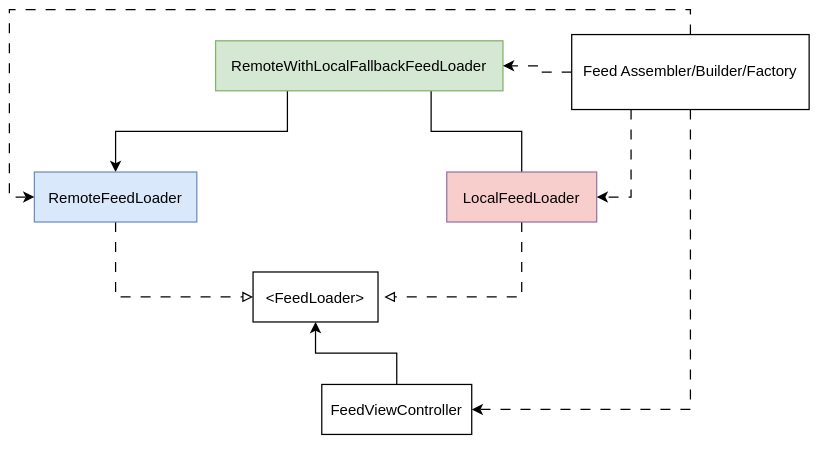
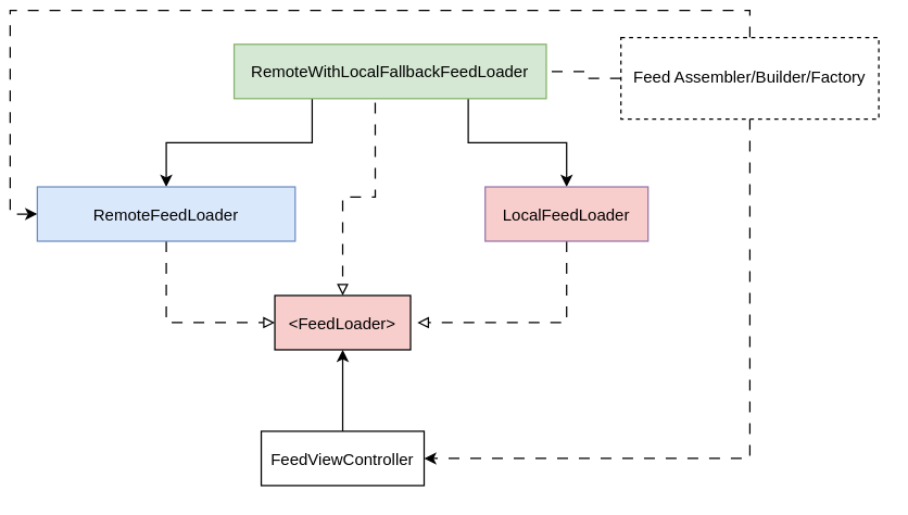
- <mxCell id="13" style="edgeStyle=orthogonalEdgeStyle;rounded=0;orthogonalLoop=1;jettySize=auto;html=1;exitX=0;exitY=0.5;exitDx=0;exitDy=0;entryX=1;entryY=0.5;entryDx=0;entryDy=0;dashed=1;dashPattern=8 8;" edge="1" parent="1" source="17" target="4"><mxGeometry relative="1" as="geometry" /></mxCell>
+ <mxCell id="13" style="edgeStyle=orthogonalEdgeStyle;rounded=0;orthogonalLoop=1;jettySize=auto;html=1;exitX=0;exitY=0.5;exitDx=0;exitDy=0;entryX=1;entryY=0.5;entryDx=0;entryDy=0;dashed=1;dashPattern=8 8;endArrow=none;" edge="1" parent="1" source="17" target="4"><mxGeometry relative="1" as="geometry" /></mxCell>
- <mxCell id="17" value="Feed Assembler/Builder/Factory" style="rounded=0;whiteSpace=wrap;html=1;" vertex="1" parent="1"><mxGeometry x="450" y="20" width="190" height="60" as="geometry" /></mxCell>
+ <mxCell id="17" value="Feed Assembler/Builder/Factory" style="rounded=0;whiteSpace=wrap;html=1;dashed=1;" vertex="1" parent="1"><mxGeometry x="450" y="20" width="190" height="60" as="geometry" /></mxCell>
- <mxCell id="2" style="edgeStyle=orthogonalEdgeStyle;rounded=0;orthogonalLoop=1;jettySize=auto;html=1;exitX=0.75;exitY=1;exitDx=0;exitDy=0;entryX=0.5;entryY=0;entryDx=0;entryDy=0;endArrow=none;" edge="1" parent="1" source="4" target="11"><mxGeometry relative="1" as="geometry" /></mxCell>
+ <mxCell id="2" style="edgeStyle=orthogonalEdgeStyle;rounded=0;orthogonalLoop=1;jettySize=auto;html=1;exitX=0.75;exitY=1;exitDx=0;exitDy=0;entryX=0.5;entryY=0;entryDx=0;entryDy=0;" edge="1" parent="1" source="4" target="11"><mxGeometry relative="1" as="geometry" /></mxCell>
+ <mxCell id="12" style="edgeStyle=orthogonalEdgeStyle;rounded=0;orthogonalLoop=1;jettySize=auto;html=1;exitX=0.452;exitY=1.075;exitDx=0;exitDy=0;entryX=0.5;entryY=0;entryDx=0;entryDy=0;dashed=1;dashPattern=8 8;endArrow=block;endFill=0;exitPerimeter=0;" edge="1" parent="1" source="4" target="7"><mxGeometry relative="1" as="geometry"><mxPoint x="190" y="120" as="sourcePoint" /><mxPoint x="300" y="180" as="targetPoint" /></mxGeometry></mxCell>
- <mxCell id="9" value="&lt;p style=&quot;margin: 0px; font-style: normal; font-variant-caps: normal; font-stretch: normal; line-height: normal; font-size-adjust: none; font-kerning: auto; font-variant-alternates: normal; font-variant-ligatures: normal; font-variant-numeric: normal; font-variant-east-asian: normal; font-variant-position: normal; font-feature-settings: normal; font-optical-sizing: auto; font-variation-settings: normal;&quot;&gt;RemoteFeedLoader&lt;/p&gt;" style="whiteSpace=wrap;html=1;fillColor=#dae8fc;strokeColor=#6c8ebf;" vertex="1" parent="1"><mxGeometry x="20" y="130" width="130" height="40" as="geometry" /></mxCell>
+ <mxCell id="9" value="&lt;p style=&quot;margin: 0px; font-style: normal; font-variant-caps: normal; font-stretch: normal; line-height: normal; font-size-adjust: none; font-kerning: auto; font-variant-alternates: normal; font-variant-ligatures: normal; font-variant-numeric: normal; font-variant-east-asian: normal; font-variant-position: normal; font-feature-settings: normal; font-optical-sizing: auto; font-variation-settings: normal;&quot;&gt;RemoteFeedLoader&lt;/p&gt;" style="whiteSpace=wrap;html=1;fillColor=#dae8fc;strokeColor=#6c8ebf;" vertex="1" parent="1"><mxGeometry x="20" y="130" width="190" height="40" as="geometry" /></mxCell>
- <mxCell id="14" style="edgeStyle=orthogonalEdgeStyle;rounded=0;orthogonalLoop=1;jettySize=auto;html=1;exitX=0.25;exitY=1;exitDx=0;exitDy=0;entryX=1;entryY=0.5;entryDx=0;entryDy=0;dashed=1;dashPattern=8 8;" edge="1" parent="1" source="17" target="11"><mxGeometry relative="1" as="geometry" /></mxCell>
- <mxCell id="7" value="&lt;p style=&quot;margin: 0px; font-style: normal; font-variant-caps: normal; font-stretch: normal; line-height: normal; font-size-adjust: none; font-kerning: auto; font-variant-alternates: normal; font-variant-ligatures: normal; font-variant-numeric: normal; font-variant-east-asian: normal; font-variant-position: normal; font-feature-settings: normal; font-optical-sizing: auto; font-variation-settings: normal;&quot;&gt;&amp;lt;FeedLoader&amp;gt;&lt;/p&gt;" style="whiteSpace=wrap;html=1;" vertex="1" parent="1"><mxGeometry x="195" y="210" width="100" height="40" as="geometry" /></mxCell>
+ <mxCell id="7" value="&lt;p style=&quot;margin: 0px; font-style: normal; font-variant-caps: normal; font-stretch: normal; line-height: normal; font-size-adjust: none; font-kerning: auto; font-variant-alternates: normal; font-variant-ligatures: normal; font-variant-numeric: normal; font-variant-east-asian: normal; font-variant-position: normal; font-feature-settings: normal; font-optical-sizing: auto; font-variation-settings: normal;&quot;&gt;&amp;lt;FeedLoader&amp;gt;&lt;/p&gt;" style="whiteSpace=wrap;html=1;fillColor=#f8cecc;" vertex="1" parent="1"><mxGeometry x="195" y="210" width="100" height="40" as="geometry" /></mxCell>
- <mxCell id="6" value="&lt;p style=&quot;margin: 0px; font-style: normal; font-variant-caps: normal; font-stretch: normal; line-height: normal; font-size-adjust: none; font-kerning: auto; font-variant-alternates: normal; font-variant-ligatures: normal; font-variant-numeric: normal; font-variant-east-asian: normal; font-variant-position: normal; font-feature-settings: normal; font-optical-sizing: auto; font-variation-settings: normal;&quot;&gt;FeedViewController&lt;/p&gt;" style="whiteSpace=wrap;html=1;" vertex="1" parent="1"><mxGeometry x="250" y="300" width="120" height="40" as="geometry" /></mxCell>
+ <mxCell id="6" value="&lt;p style=&quot;margin: 0px; font-style: normal; font-variant-caps: normal; font-stretch: normal; line-height: normal; font-size-adjust: none; font-kerning: auto; font-variant-alternates: normal; font-variant-ligatures: normal; font-variant-numeric: normal; font-variant-east-asian: normal; font-variant-position: normal; font-feature-settings: normal; font-optical-sizing: auto; font-variation-settings: normal;&quot;&gt;FeedViewController&lt;/p&gt;" style="whiteSpace=wrap;html=1;" vertex="1" parent="1"><mxGeometry x="185" y="310" width="120" height="40" as="geometry" /></mxCell>
